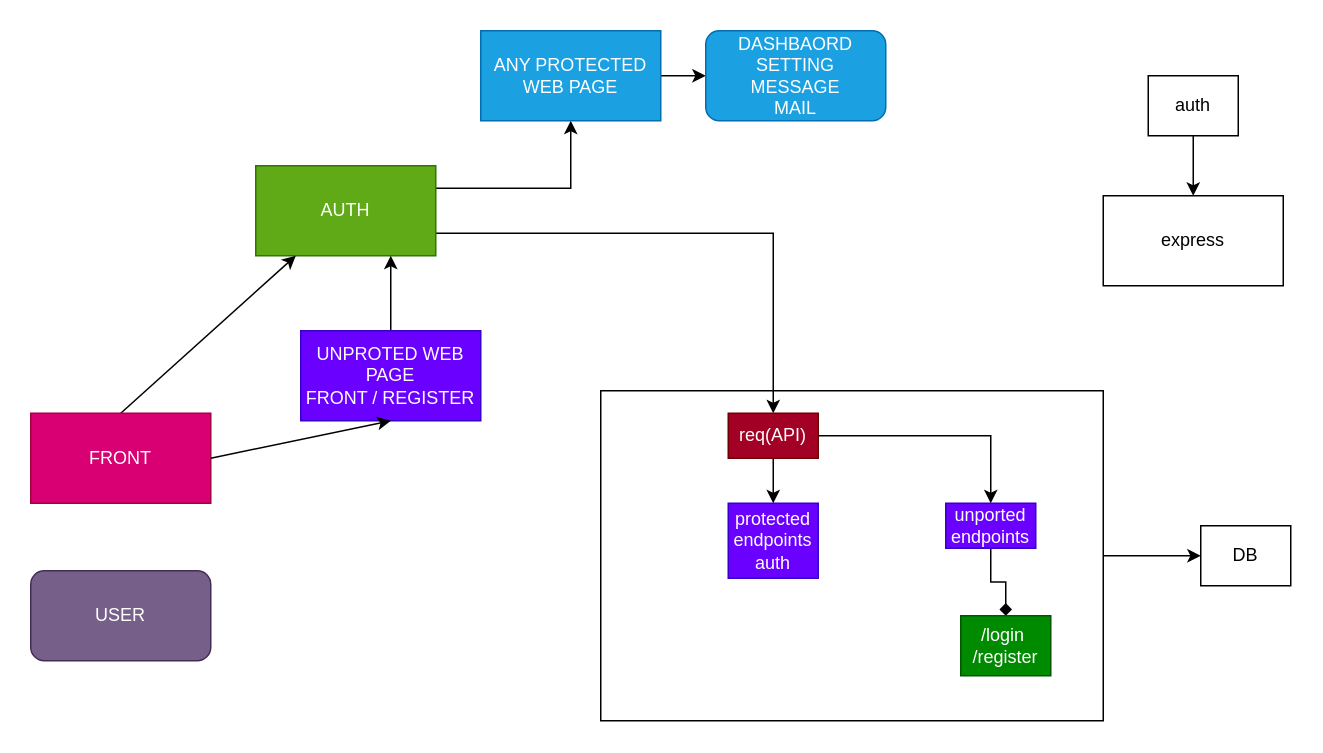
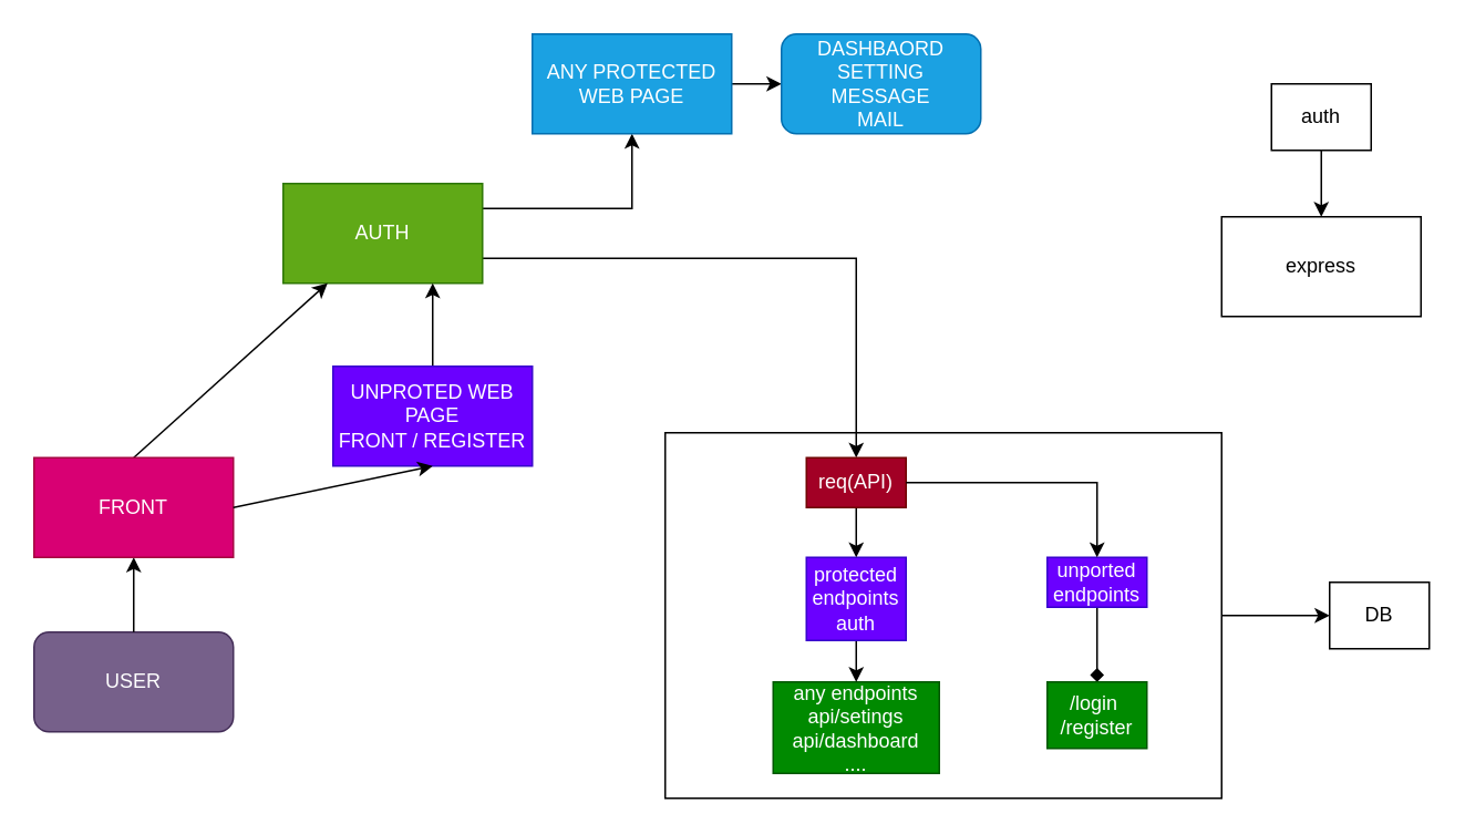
+ <mxCell id="13" value="" style="endArrow=classic;html=1;rounded=0;exitX=0.5;exitY=0;exitDx=0;exitDy=0;entryX=0.5;entryY=1;entryDx=0;entryDy=0;" parent="1" source="4" target="14" edge="1"><mxGeometry width="50" height="50" relative="1" as="geometry"><mxPoint x="3" y="380" as="sourcePoint" /><mxPoint x="154" y="159" as="targetPoint" /></mxGeometry></mxCell>
+ <mxCell id="17" style="edgeStyle=orthogonalEdgeStyle;rounded=0;orthogonalLoop=1;jettySize=auto;html=1;entryX=0.5;entryY=0;entryDx=0;entryDy=0;" parent="1" source="18" target="16" edge="1"><mxGeometry relative="1" as="geometry" /></mxCell>
- <mxCell id="24" value="/login&amp;nbsp;&lt;br&gt;/register" style="rounded=0;whiteSpace=wrap;html=1;fillColor=#008a00;fontColor=#ffffff;strokeColor=#005700;" parent="1" vertex="1"><mxGeometry x="640" y="410" width="60" height="40" as="geometry" /></mxCell>
+ <mxCell id="24" value="/login&amp;nbsp;&lt;br&gt;/register" style="rounded=0;whiteSpace=wrap;html=1;fillColor=#008a00;fontColor=#ffffff;strokeColor=#005700;" parent="1" vertex="1"><mxGeometry x="630" y="410" width="60" height="40" as="geometry" /></mxCell>
+ <mxCell id="16" value="any endpoints&lt;br&gt;api/setings&lt;br&gt;api/dashboard&lt;div&gt;....&lt;/div&gt;" style="text;html=1;align=center;verticalAlign=middle;whiteSpace=wrap;rounded=0;fillColor=#008a00;fontColor=#ffffff;strokeColor=#005700;" parent="1" vertex="1"><mxGeometry x="465" y="410" width="100" height="55" as="geometry" /></mxCell>
